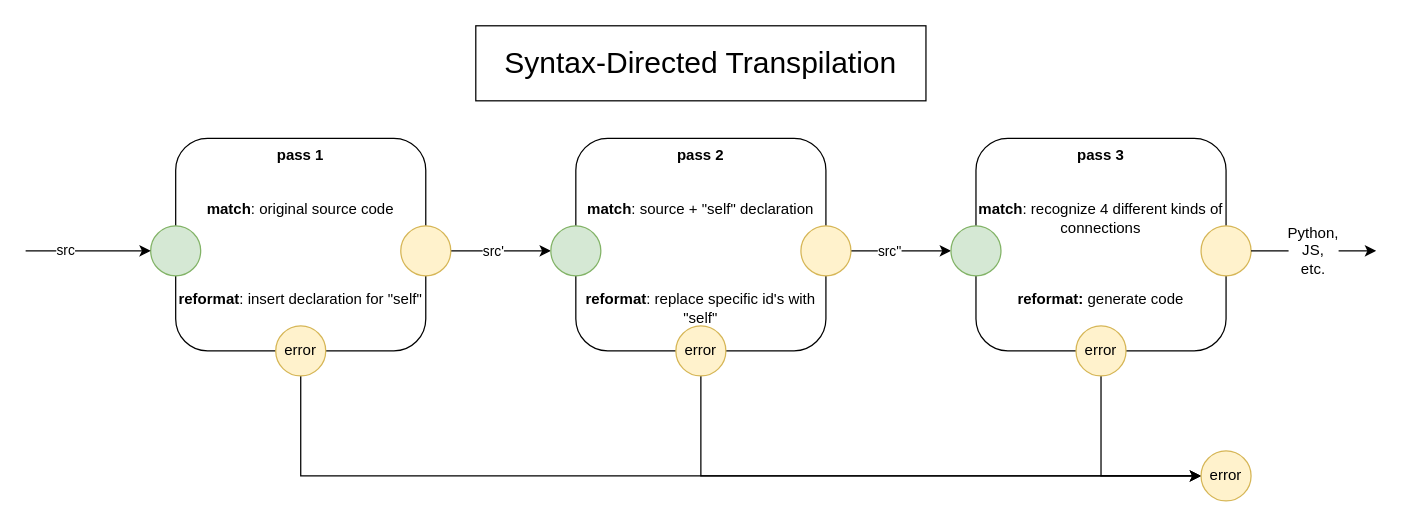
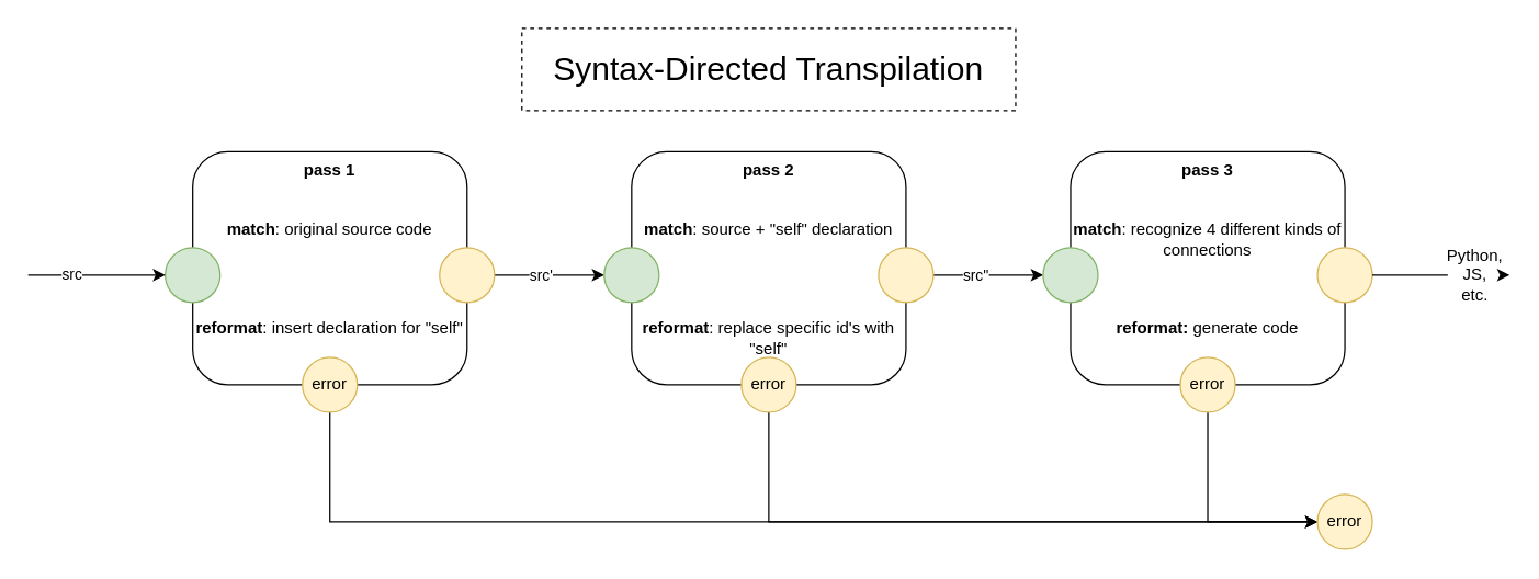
- <mxCell id="20" value="Syntax-Directed Transpilation" style="rounded=0;whiteSpace=wrap;html=1;fillColor=none;fontSize=24;dashed=0;" vertex="1" parent="1"><mxGeometry x="380" y="20" width="360" height="60" as="geometry" /></mxCell>
+ <mxCell id="20" value="Syntax-Directed Transpilation" style="rounded=0;whiteSpace=wrap;html=1;fillColor=none;fontSize=24;dashed=1;" vertex="1" parent="1"><mxGeometry x="380" y="20" width="360" height="60" as="geometry" /></mxCell>
- <mxCell id="18" value="Python,&lt;br&gt;JS,&lt;br&gt;etc." style="text;html=1;strokeColor=none;fillColor=none;align=center;verticalAlign=middle;whiteSpace=wrap;rounded=0;" vertex="1" parent="1"><mxGeometry x="1030" y="175" width="40" height="50" as="geometry" /></mxCell>
+ <mxCell id="18" value="Python,&lt;br&gt;JS,&lt;br&gt;etc." style="text;html=1;strokeColor=none;fillColor=none;align=center;verticalAlign=middle;whiteSpace=wrap;rounded=0;" vertex="1" parent="1"><mxGeometry x="1055" y="175" width="40" height="50" as="geometry" /></mxCell>
